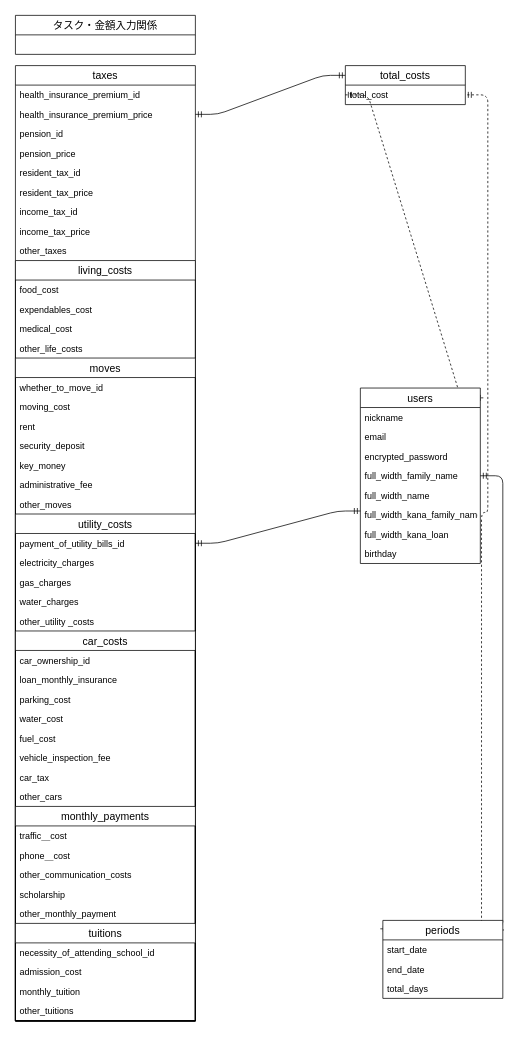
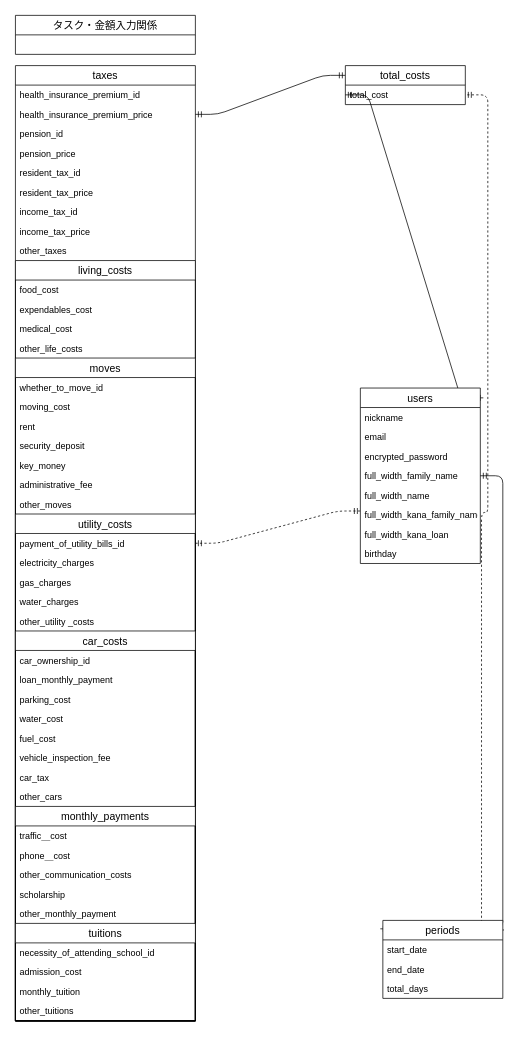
- <mxCell id="55" value="" style="edgeStyle=entityRelationEdgeStyle;fontSize=12;html=1;endArrow=ERmandOne;startArrow=ERmandOne;entryX=0;entryY=0.5;entryDx=0;entryDy=0;exitX=1.025;exitY=0.056;exitDx=0;exitDy=0;exitPerimeter=0;dashed=1;" parent="1" source="57" target="67" edge="1"><mxGeometry width="100" height="100" relative="1" as="geometry"><mxPoint x="380" y="535" as="sourcePoint" /><mxPoint x="731.2" y="607" as="targetPoint" /></mxGeometry></mxCell>
+ <mxCell id="55" value="" style="edgeStyle=entityRelationEdgeStyle;fontSize=12;html=1;endArrow=ERmandOne;startArrow=ERmandOne;entryX=0;entryY=0.5;entryDx=0;entryDy=0;exitX=1.025;exitY=0.056;exitDx=0;exitDy=0;exitPerimeter=0;" parent="1" source="57" target="67" edge="1"><mxGeometry width="100" height="100" relative="1" as="geometry"><mxPoint x="380" y="535" as="sourcePoint" /><mxPoint x="731.2" y="607" as="targetPoint" /></mxGeometry></mxCell>
- <mxCell id="2" value="" style="edgeStyle=entityRelationEdgeStyle;fontSize=12;html=1;endArrow=ERmandOne;startArrow=ERmandOne;entryX=0;entryY=0.308;entryDx=0;entryDy=0;entryPerimeter=0;" parent="1" source="4" target="63" edge="1"><mxGeometry width="100" height="100" relative="1" as="geometry"><mxPoint x="260" y="157" as="sourcePoint" /><mxPoint x="530" y="611" as="targetPoint" /></mxGeometry></mxCell>
+ <mxCell id="2" value="" style="edgeStyle=entityRelationEdgeStyle;fontSize=12;html=1;endArrow=ERmandOne;startArrow=ERmandOne;entryX=0;entryY=0.308;entryDx=0;entryDy=0;entryPerimeter=0;dashed=1;" parent="1" source="4" target="63" edge="1"><mxGeometry width="100" height="100" relative="1" as="geometry"><mxPoint x="260" y="157" as="sourcePoint" /><mxPoint x="530" y="611" as="targetPoint" /></mxGeometry></mxCell>
- <mxCell id="35" value="loan_monthly_insurance" style="text;strokeColor=none;fillColor=none;spacingLeft=4;spacingRight=4;overflow=hidden;rotatable=0;points=[[0,0.5],[1,0.5]];portConstraint=eastwest;fontSize=12;" parent="33" vertex="1"><mxGeometry y="52" width="240" height="26" as="geometry" /></mxCell>
+ <mxCell id="35" value="loan_monthly_payment" style="text;strokeColor=none;fillColor=none;spacingLeft=4;spacingRight=4;overflow=hidden;rotatable=0;points=[[0,0.5],[1,0.5]];portConstraint=eastwest;fontSize=12;" parent="33" vertex="1"><mxGeometry y="52" width="240" height="26" as="geometry" /></mxCell>
